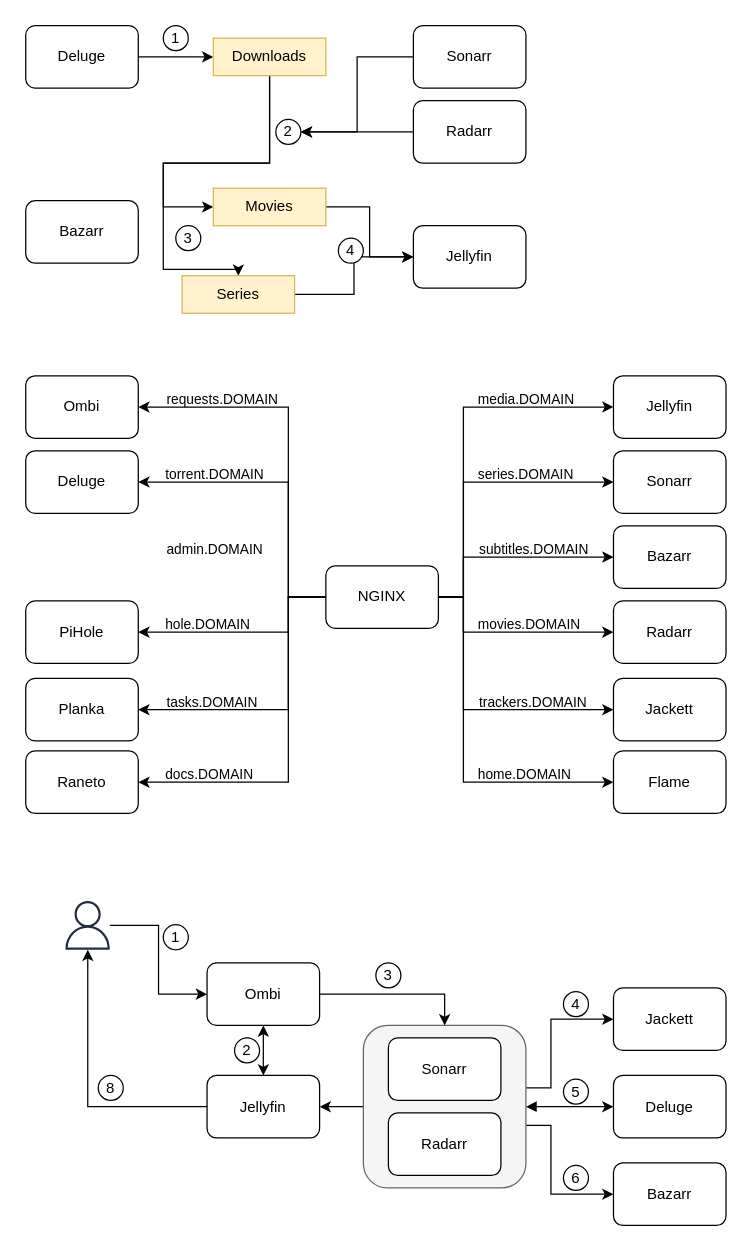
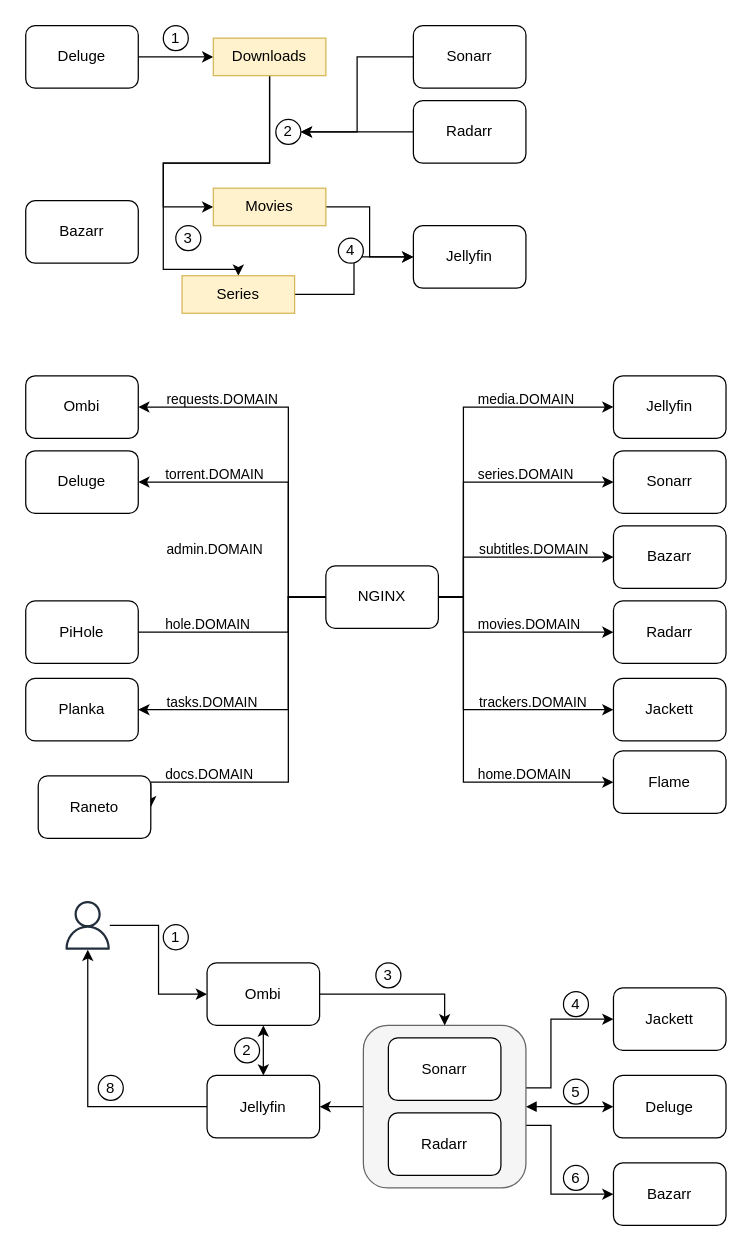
- <mxCell id="19" style="edgeStyle=orthogonalEdgeStyle;rounded=0;orthogonalLoop=1;jettySize=auto;html=1;entryX=1;entryY=0.5;entryDx=0;entryDy=0;" edge="1" parent="1" source="22" target="40"><mxGeometry relative="1" as="geometry"><Array as="points"><mxPoint x="230" y="477" /><mxPoint x="230" y="505" /></Array></mxGeometry></mxCell>
+ <mxCell id="19" style="edgeStyle=orthogonalEdgeStyle;rounded=0;orthogonalLoop=1;jettySize=auto;html=1;entryX=1;entryY=0.5;entryDx=0;entryDy=0;endArrow=none;" edge="1" parent="1" source="22" target="40"><mxGeometry relative="1" as="geometry"><Array as="points"><mxPoint x="230" y="477" /><mxPoint x="230" y="505" /></Array></mxGeometry></mxCell>
- <mxCell id="44" value="Raneto" style="rounded=1;whiteSpace=wrap;html=1;" vertex="1" parent="1"><mxGeometry x="20" y="600" width="90" height="50" as="geometry" /></mxCell>
+ <mxCell id="44" value="Raneto" style="rounded=1;whiteSpace=wrap;html=1;" vertex="1" parent="1"><mxGeometry x="30" y="620" width="90" height="50" as="geometry" /></mxCell>
